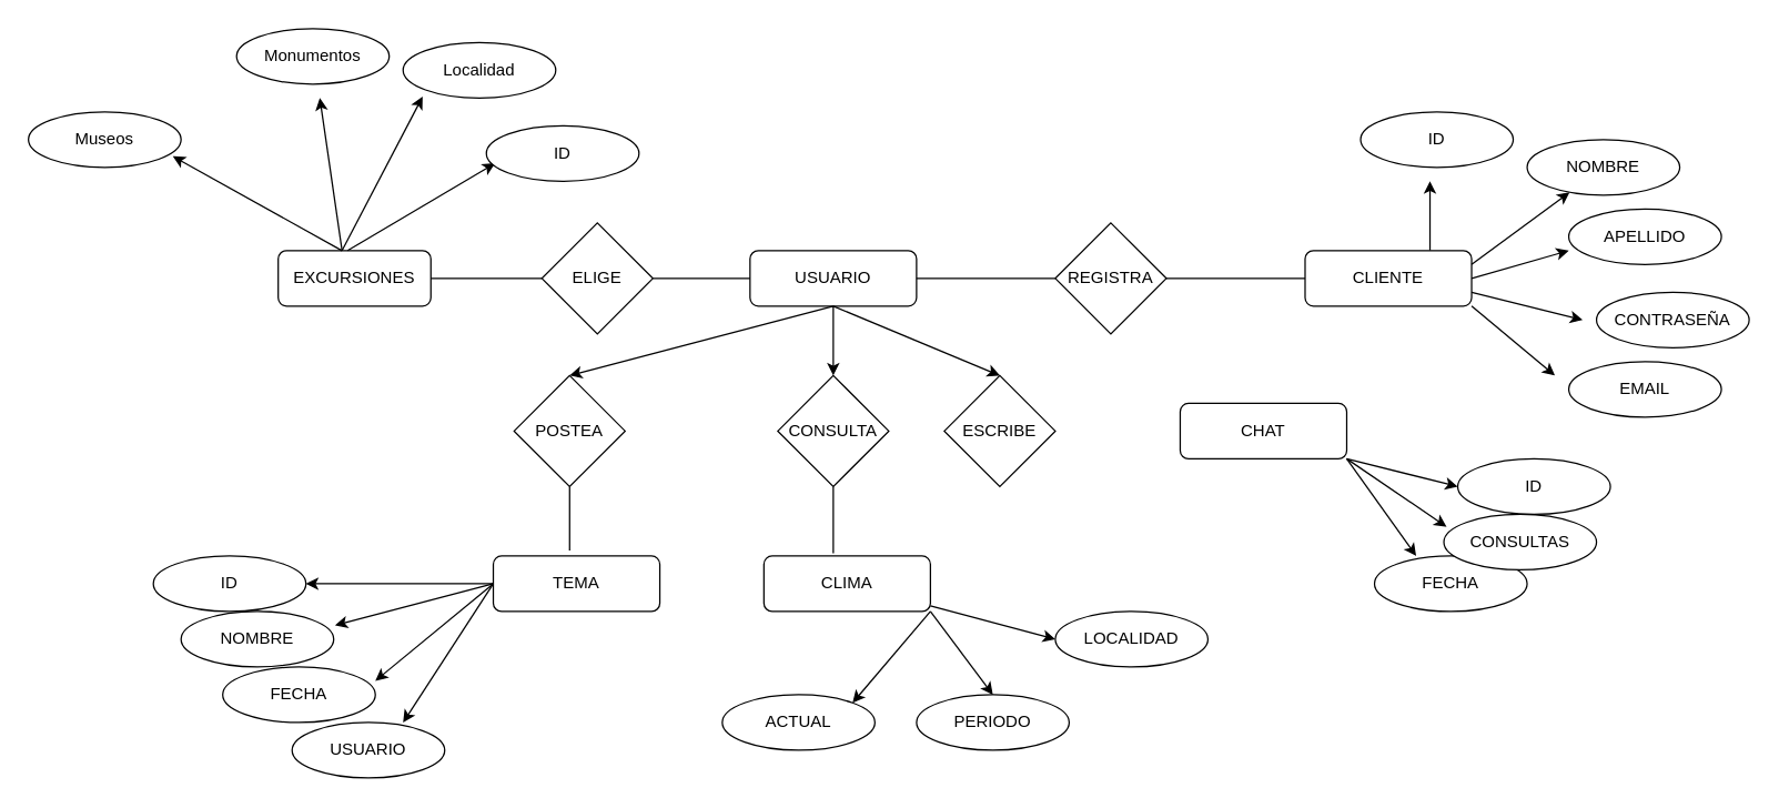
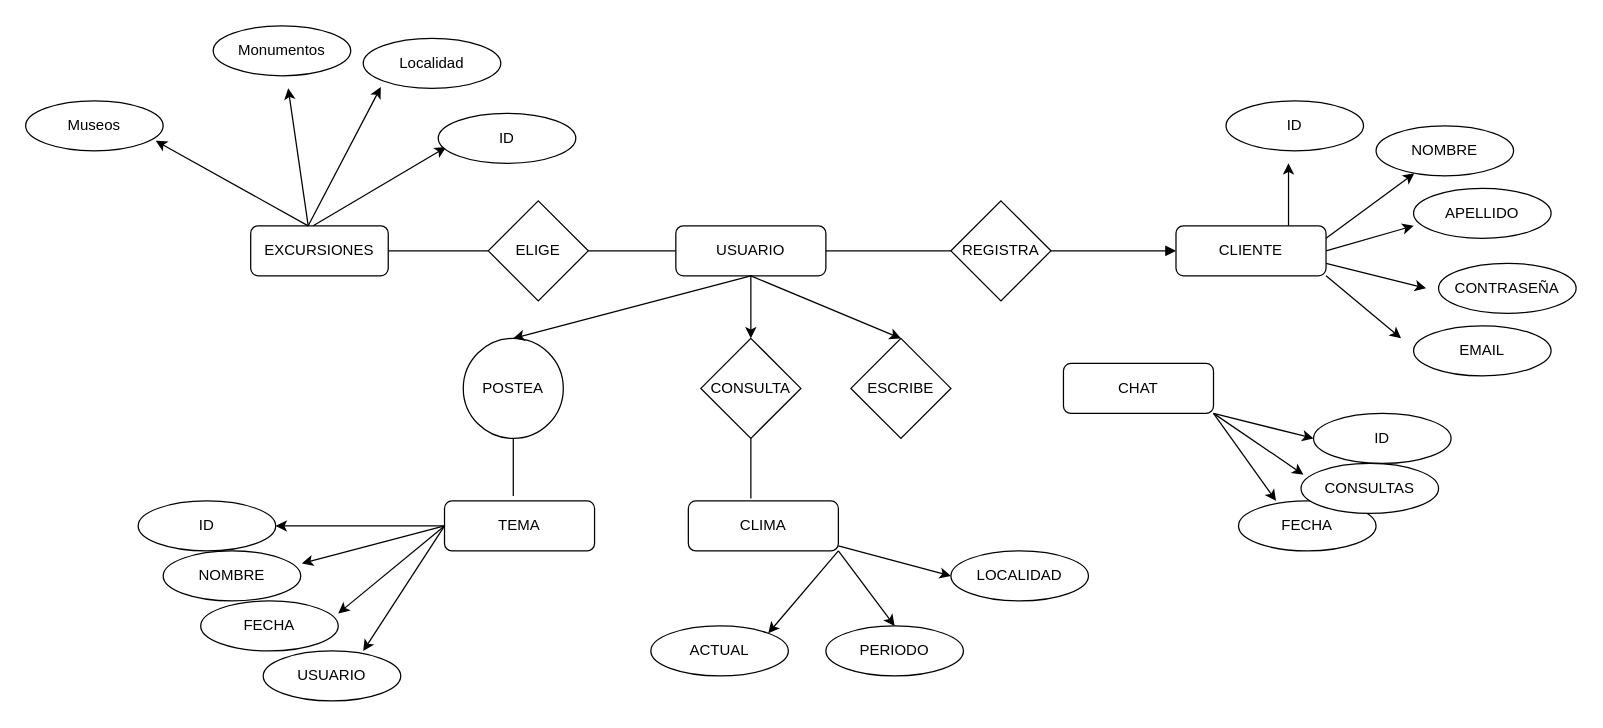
- <mxCell id="23" value="" style="endArrow=none;html=1;strokeColor=#000000;entryX=0;entryY=0.5;entryDx=0;entryDy=0;exitX=1;exitY=0.5;exitDx=0;exitDy=0;" parent="1" source="22" target="12" edge="1"><mxGeometry width="50" height="50" relative="1" as="geometry"><mxPoint x="790" y="250" as="sourcePoint" /><mxPoint x="840" y="200" as="targetPoint" /></mxGeometry></mxCell>
+ <mxCell id="23" value="" style="endArrow=block;html=1;strokeColor=#000000;entryX=0;entryY=0.5;entryDx=0;entryDy=0;exitX=1;exitY=0.5;exitDx=0;exitDy=0;" parent="1" source="22" target="12" edge="1"><mxGeometry width="50" height="50" relative="1" as="geometry"><mxPoint x="790" y="250" as="sourcePoint" /><mxPoint x="840" y="200" as="targetPoint" /></mxGeometry></mxCell>
- <mxCell id="25" value="POSTEA" style="rhombus;whiteSpace=wrap;html=1;" parent="1" vertex="1"><mxGeometry x="370" y="270" width="80" height="80" as="geometry" /></mxCell>
+ <mxCell id="25" value="POSTEA" style="ellipse;whiteSpace=wrap;html=1;" parent="1" vertex="1"><mxGeometry x="370" y="270" width="80" height="80" as="geometry" /></mxCell>
